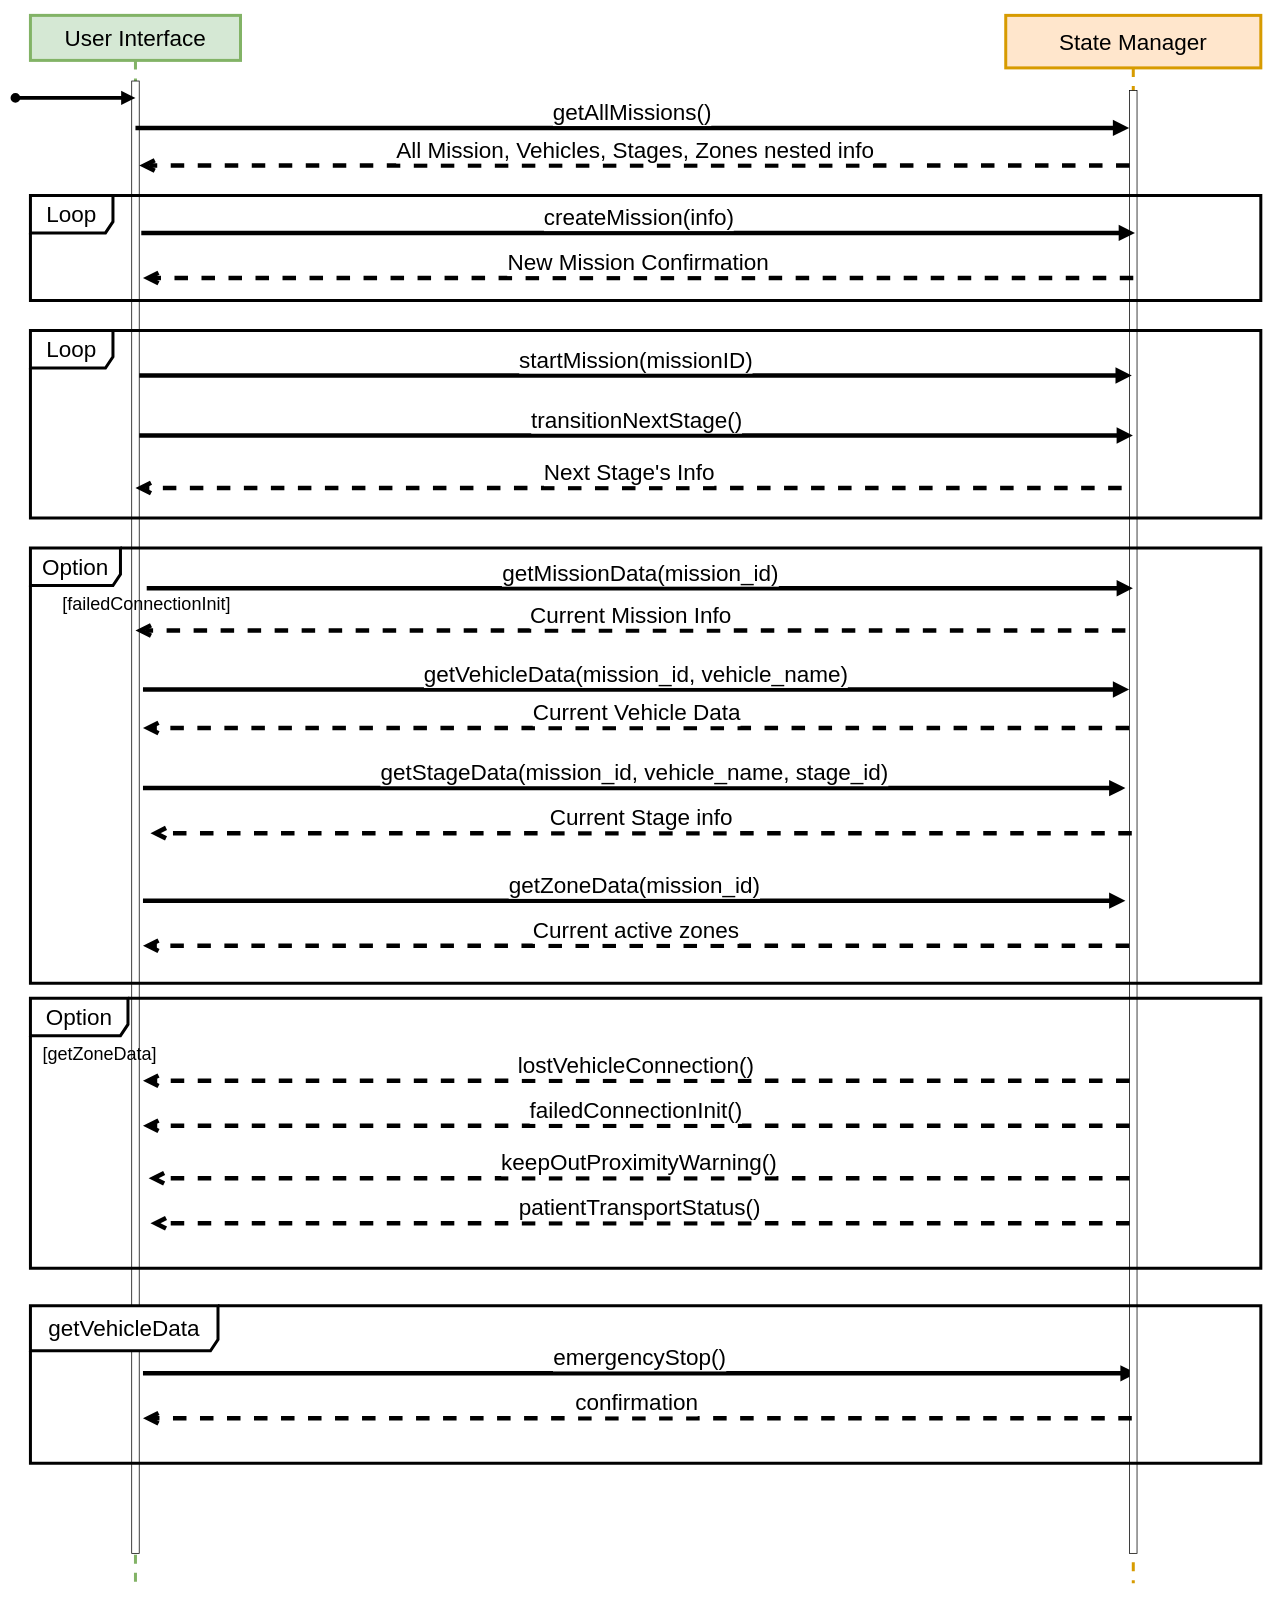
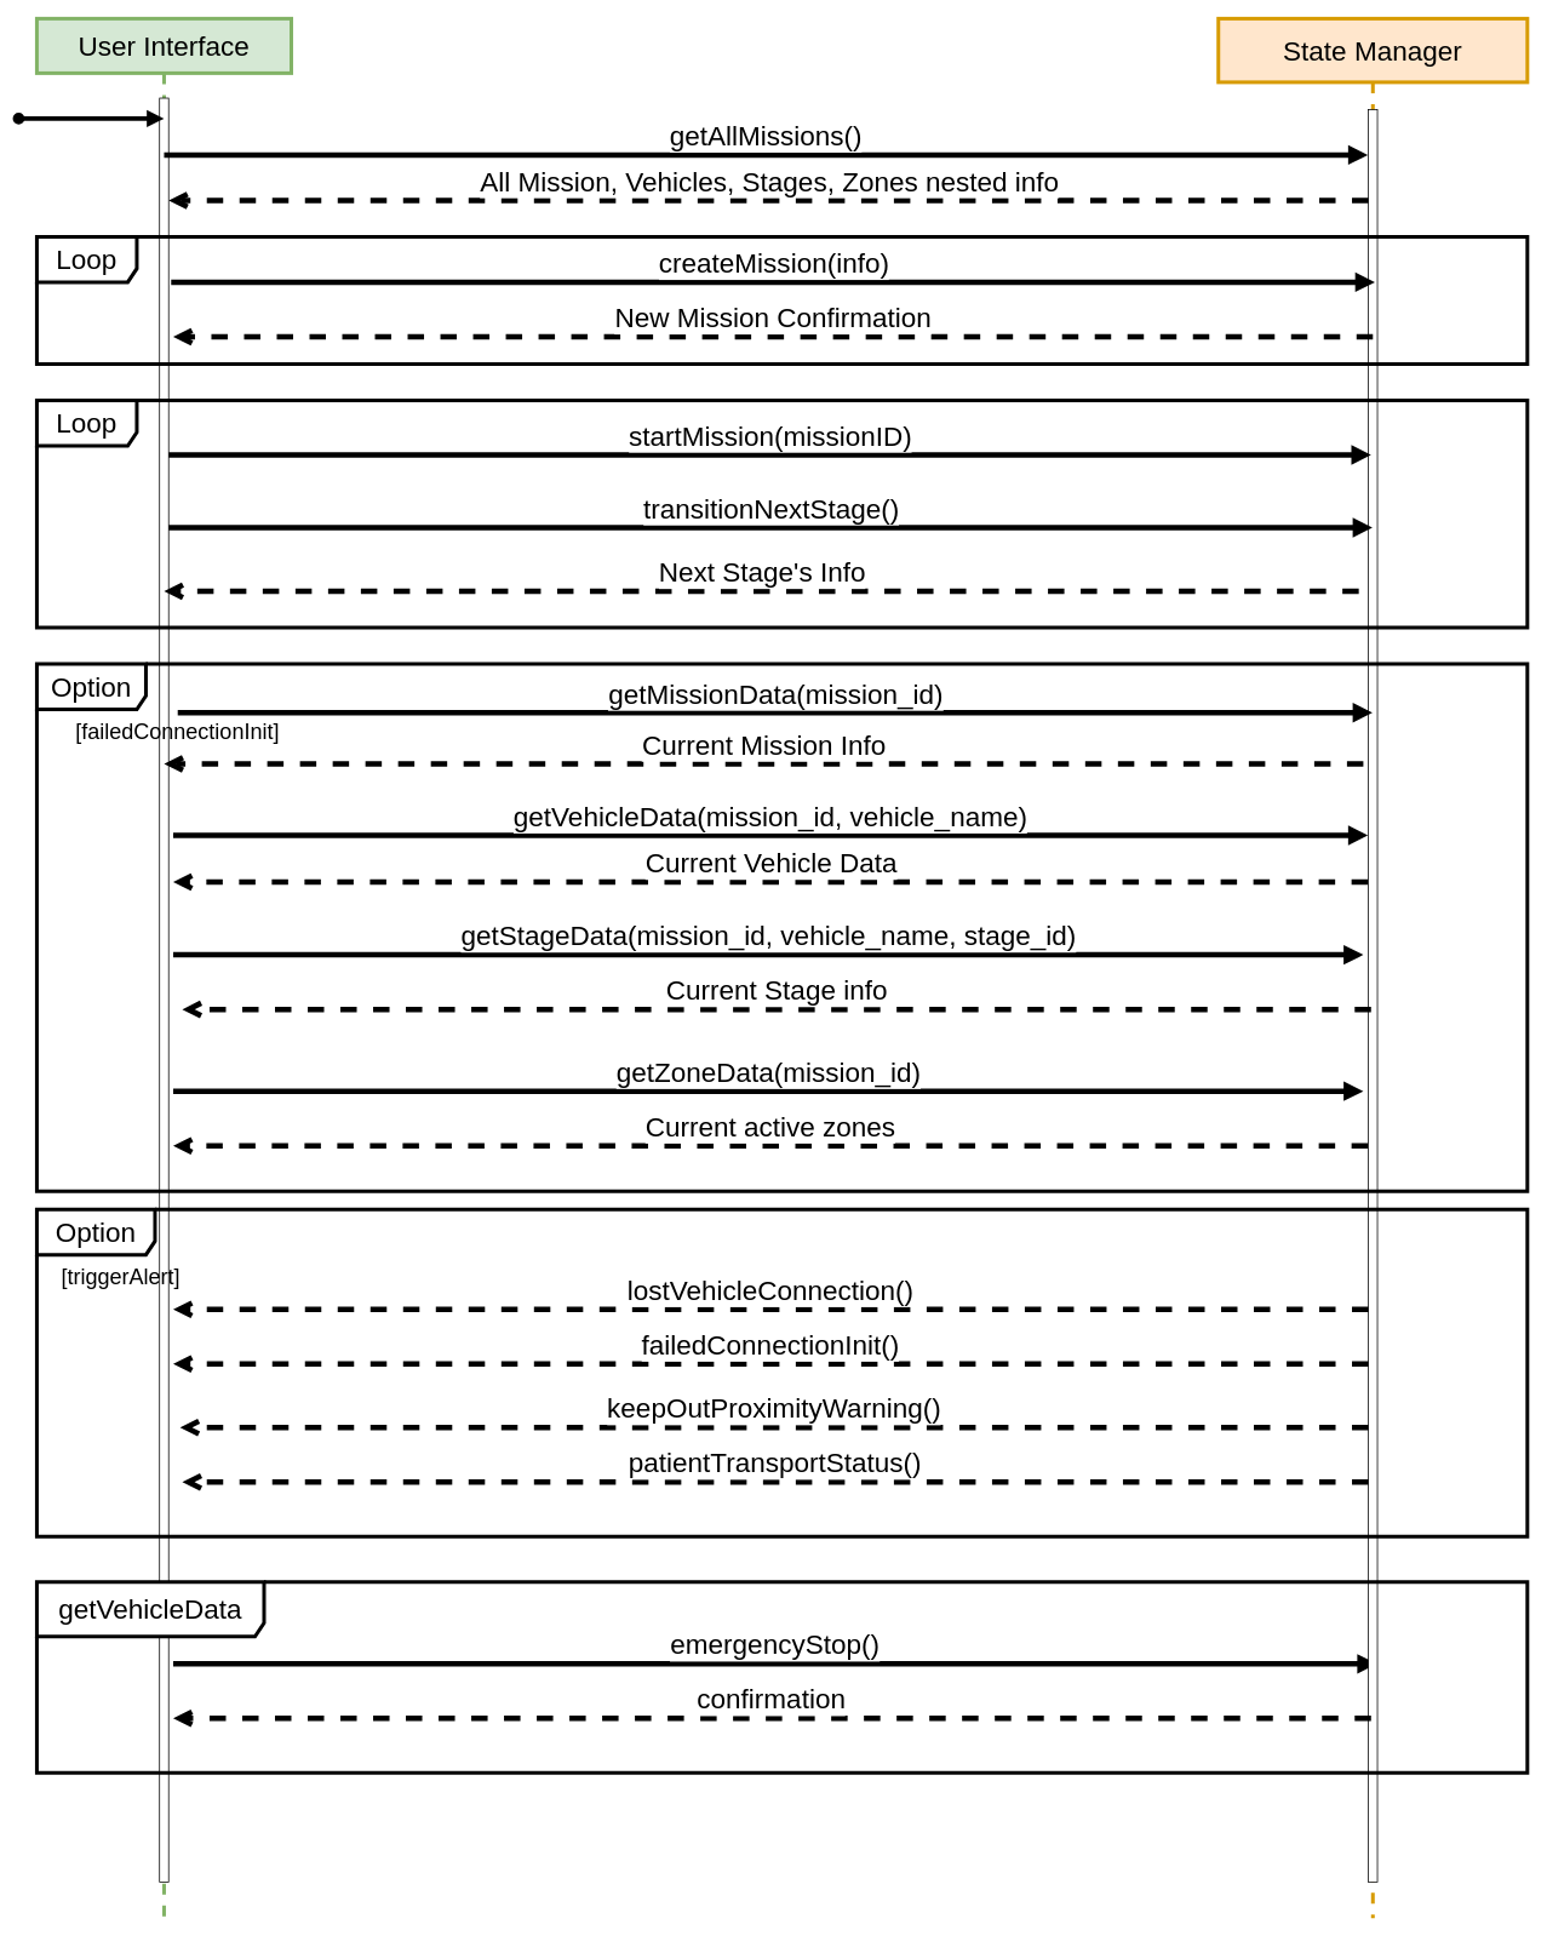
- <mxCell id="34" value="&lt;font style=&quot;font-size: 24px;&quot;&gt;[getZoneData]&lt;/font&gt;" style="text;html=1;align=center;verticalAlign=middle;whiteSpace=wrap;rounded=0;" vertex="1" parent="1"><mxGeometry x="60" y="1390" width="145" height="30" as="geometry" /></mxCell>
+ <mxCell id="34" value="&lt;font style=&quot;font-size: 24px;&quot;&gt;[triggerAlert]&lt;/font&gt;" style="text;html=1;align=center;verticalAlign=middle;whiteSpace=wrap;rounded=0;" vertex="1" parent="1"><mxGeometry x="60" y="1390" width="145" height="30" as="geometry" /></mxCell>
